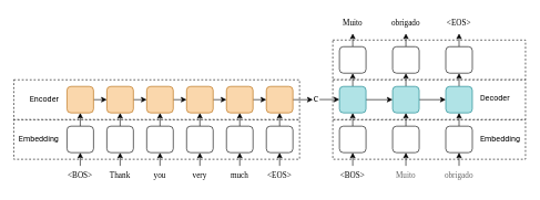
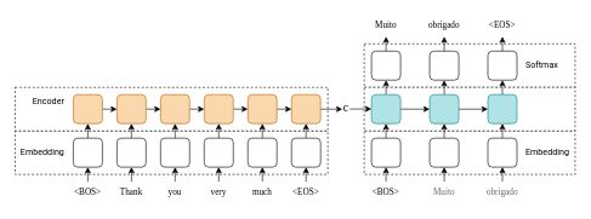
+ <mxCell id="77" value="Softmax" style="text;html=1;align=left;verticalAlign=middle;whiteSpace=wrap;rounded=0;fontFamily=Roboto;fontSource=https%3A%2F%2Ffonts.googleapis.com%2Fcss2%3Ffamily%3DRoboto%3Aital%2Cwght%400%2C100..900%3B1%2C100..900%26display%3Dswap;" parent="1" vertex="1"><mxGeometry x="720" y="75" width="60" height="30" as="geometry" /></mxCell>
- <mxCell id="76" value="&lt;div align=&quot;left&quot;&gt;Decoder&lt;/div&gt;" style="text;html=1;align=left;verticalAlign=middle;whiteSpace=wrap;rounded=0;fontFamily=Roboto;fontSource=https%3A%2F%2Ffonts.googleapis.com%2Fcss2%3Ffamily%3DRoboto%3Aital%2Cwght%400%2C100..900%3B1%2C100..900%26display%3Dswap;" parent="1" vertex="1"><mxGeometry x="720" y="133" width="60" height="30" as="geometry" /></mxCell>
- <mxCell id="75" value="Encoder" style="text;html=1;align=right;verticalAlign=middle;whiteSpace=wrap;rounded=0;fontFamily=Roboto;fontSource=https%3A%2F%2Ffonts.googleapis.com%2Fcss2%3Ffamily%3DRoboto%3Aital%2Cwght%400%2C100..900%3B1%2C100..900%26display%3Dswap;" parent="1" vertex="1"><mxGeometry x="30" y="135" width="60" height="30" as="geometry" /></mxCell>
+ <mxCell id="75" value="Encoder" style="text;html=1;align=right;verticalAlign=middle;whiteSpace=wrap;rounded=0;fontFamily=Roboto;fontSource=https%3A%2F%2Ffonts.googleapis.com%2Fcss2%3Ffamily%3DRoboto%3Aital%2Cwght%400%2C100..900%3B1%2C100..900%26display%3Dswap;" parent="1" vertex="1"><mxGeometry x="30" y="125" width="60" height="30" as="geometry" /></mxCell>
